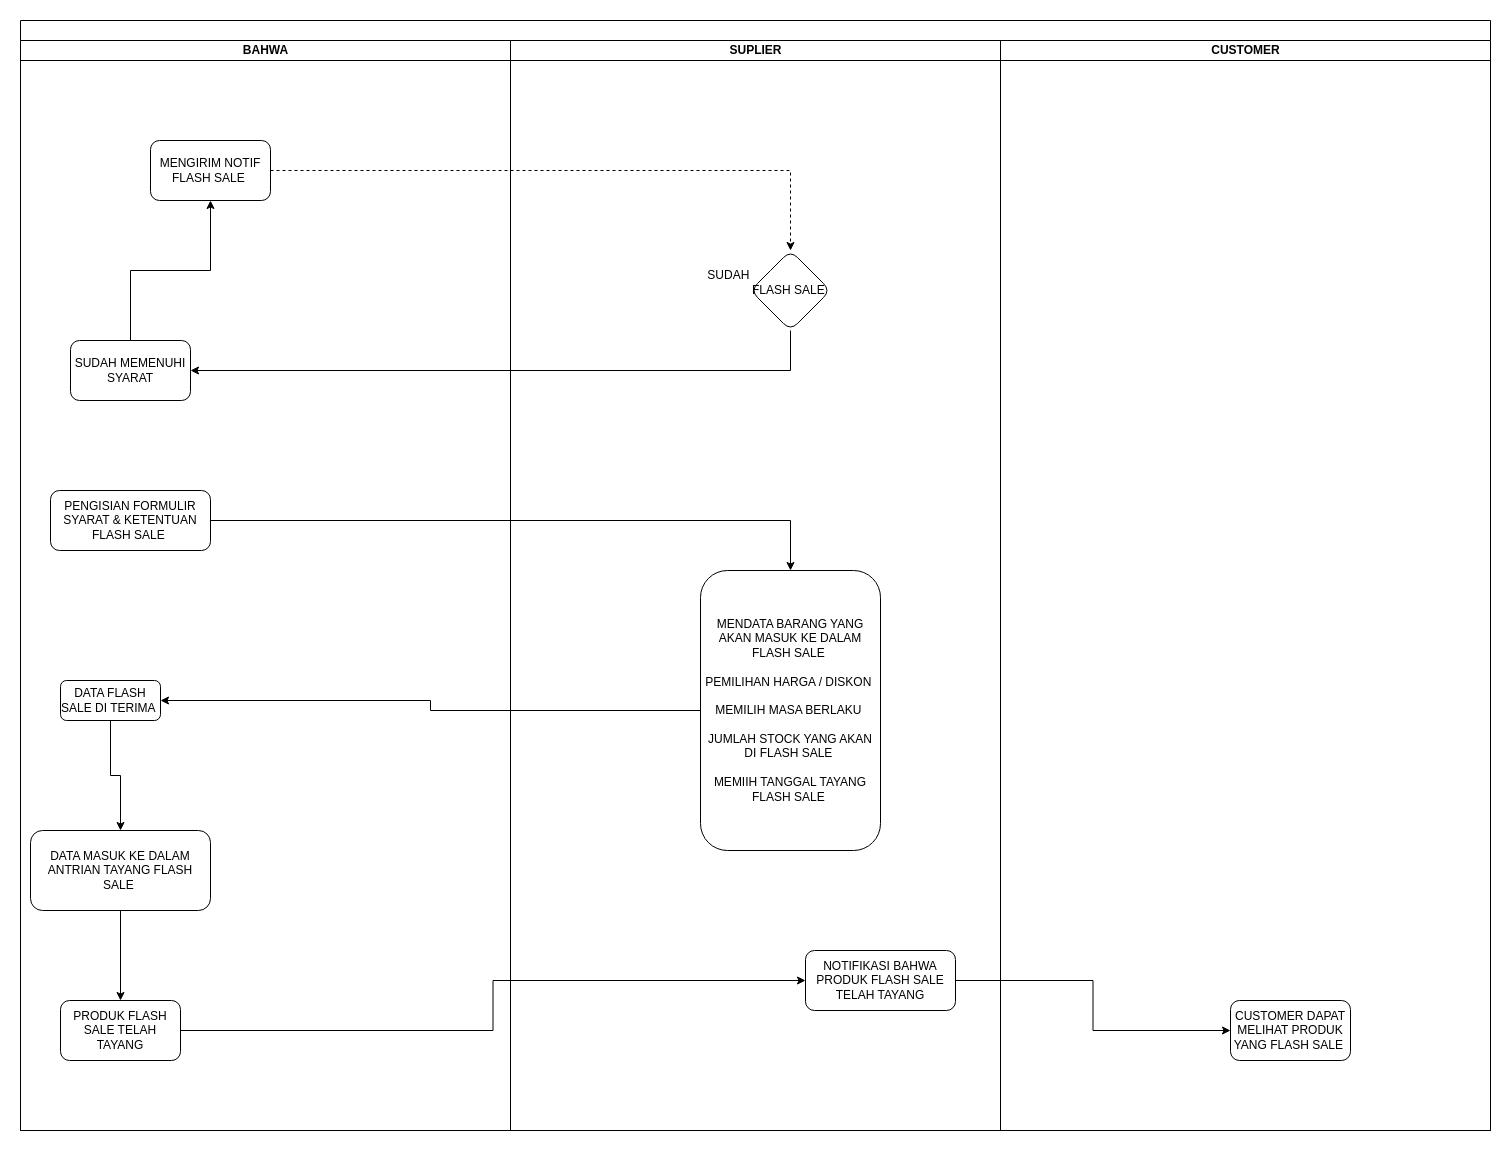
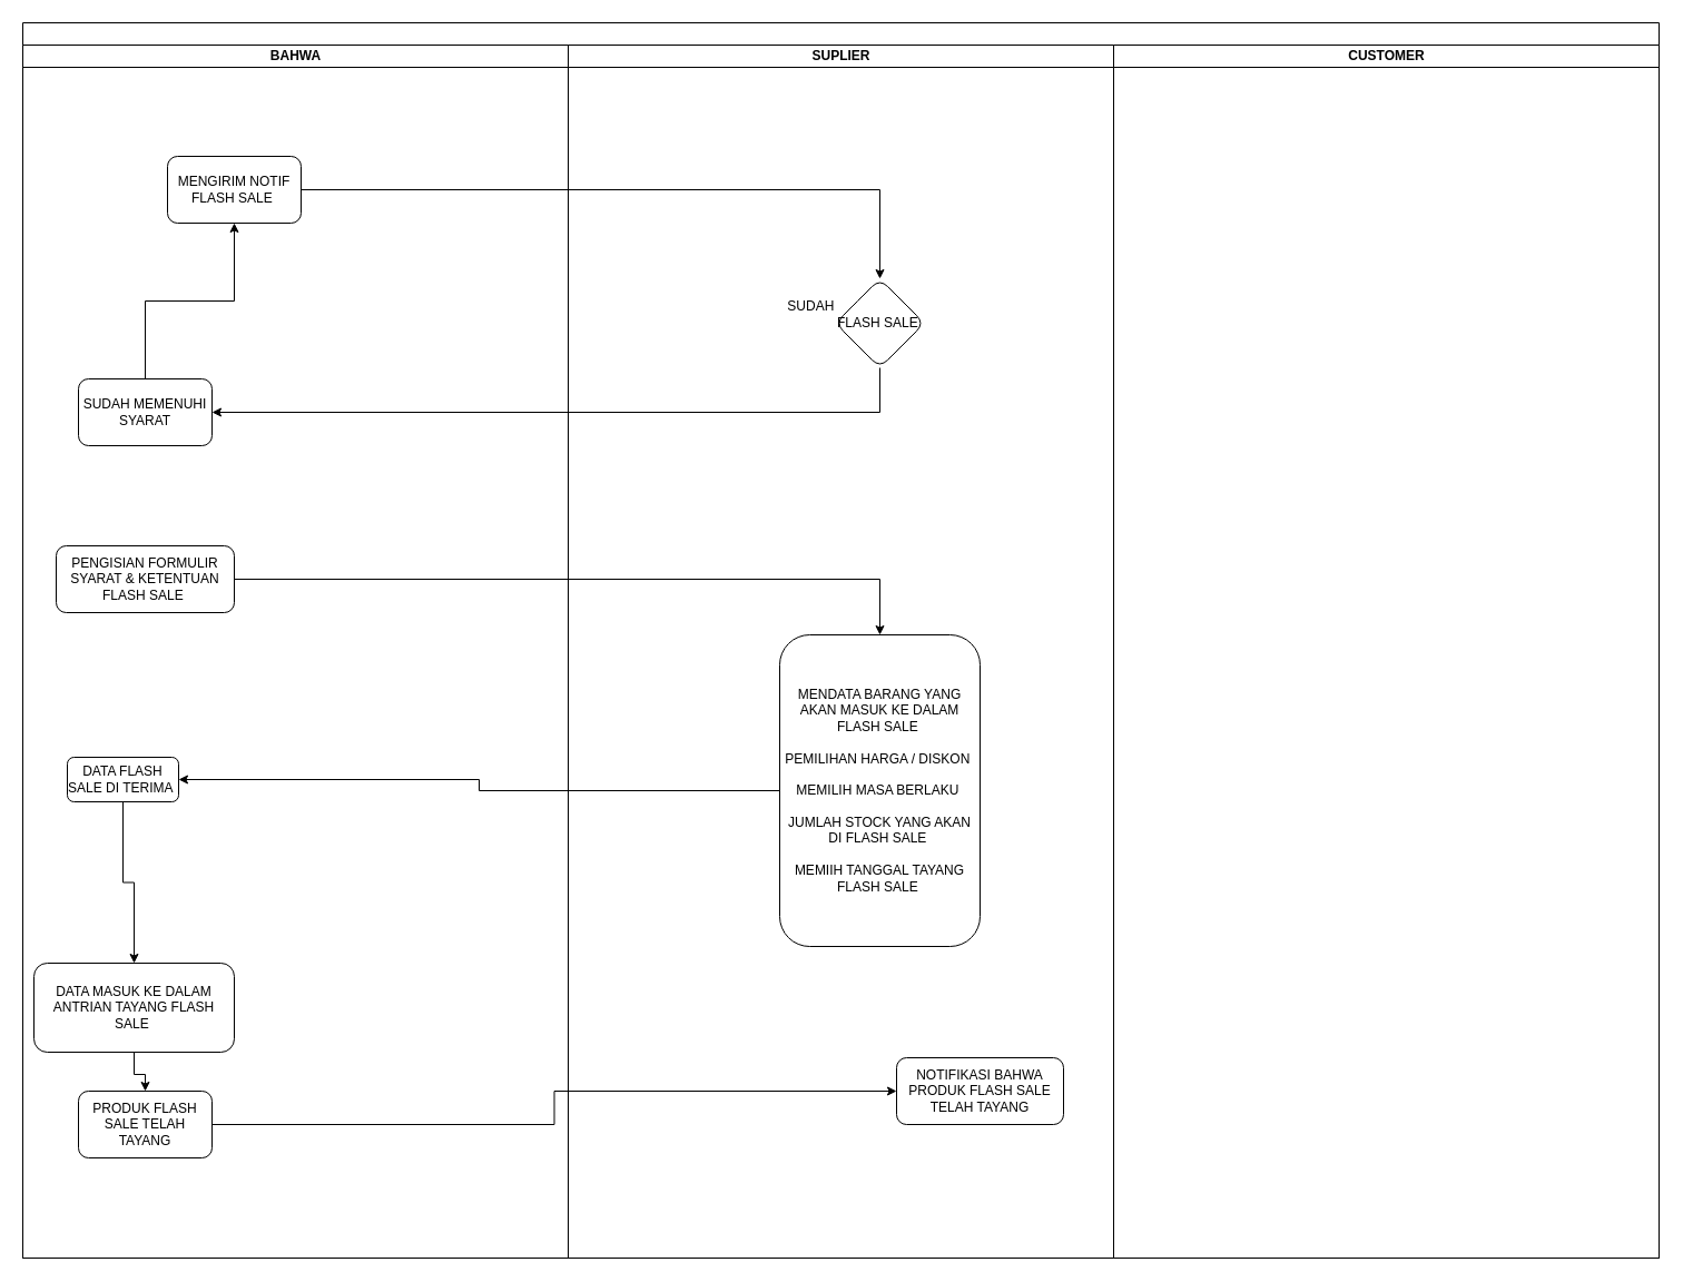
- <mxCell id="14" style="edgeStyle=orthogonalEdgeStyle;rounded=0;orthogonalLoop=1;jettySize=auto;html=1;entryX=0.5;entryY=0;entryDx=0;entryDy=0;dashed=1;" edge="1" parent="2" source="4" target="8"><mxGeometry relative="1" as="geometry" /></mxCell>
+ <mxCell id="14" style="edgeStyle=orthogonalEdgeStyle;rounded=0;orthogonalLoop=1;jettySize=auto;html=1;entryX=0.5;entryY=0;entryDx=0;entryDy=0;" edge="1" parent="2" source="4" target="8"><mxGeometry relative="1" as="geometry" /></mxCell>
- <mxCell id="22" value="DATA MASUK KE DALAM ANTRIAN TAYANG FLASH SALE&amp;nbsp;" style="whiteSpace=wrap;html=1;rounded=1;" vertex="1" parent="1"><mxGeometry x="30" y="830" width="180" height="80" as="geometry" /></mxCell>
+ <mxCell id="22" value="DATA MASUK KE DALAM ANTRIAN TAYANG FLASH SALE&amp;nbsp;" style="whiteSpace=wrap;html=1;rounded=1;" vertex="1" parent="1"><mxGeometry x="30" y="865" width="180" height="80" as="geometry" /></mxCell>
- <mxCell id="17" value="" style="edgeStyle=orthogonalEdgeStyle;rounded=0;orthogonalLoop=1;jettySize=auto;html=1;" edge="1" parent="2" source="11" target="13"><mxGeometry relative="1" as="geometry" /></mxCell>
- <mxCell id="25" value="PRODUK FLASH SALE TELAH TAYANG" style="whiteSpace=wrap;html=1;rounded=1;" vertex="1" parent="1"><mxGeometry x="60" y="1000" width="120" height="60" as="geometry" /></mxCell>
+ <mxCell id="25" value="PRODUK FLASH SALE TELAH TAYANG" style="whiteSpace=wrap;html=1;rounded=1;" vertex="1" parent="1"><mxGeometry x="70" y="980" width="120" height="60" as="geometry" /></mxCell>
- <mxCell id="13" value="CUSTOMER DAPAT MELIHAT PRODUK YANG FLASH SALE&amp;nbsp;" style="whiteSpace=wrap;html=1;rounded=1;" vertex="1" parent="12"><mxGeometry x="230" y="960" width="120" height="60" as="geometry" /></mxCell>
